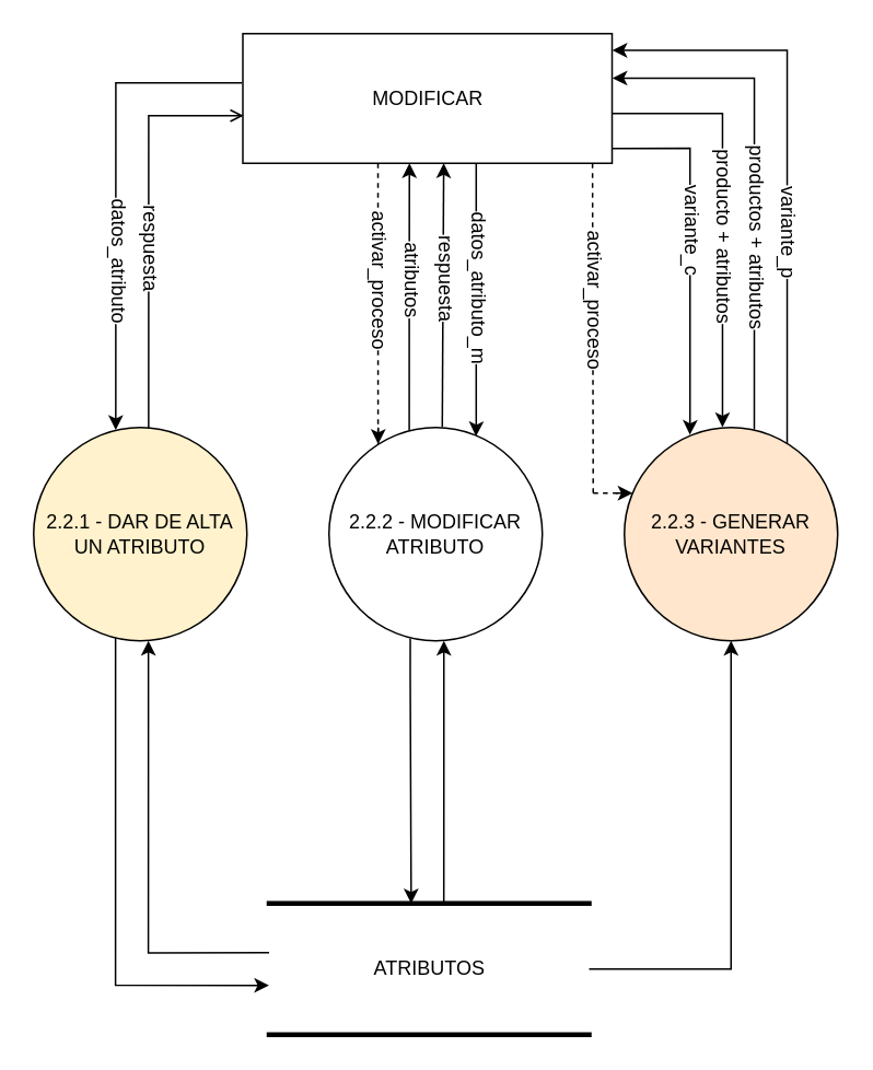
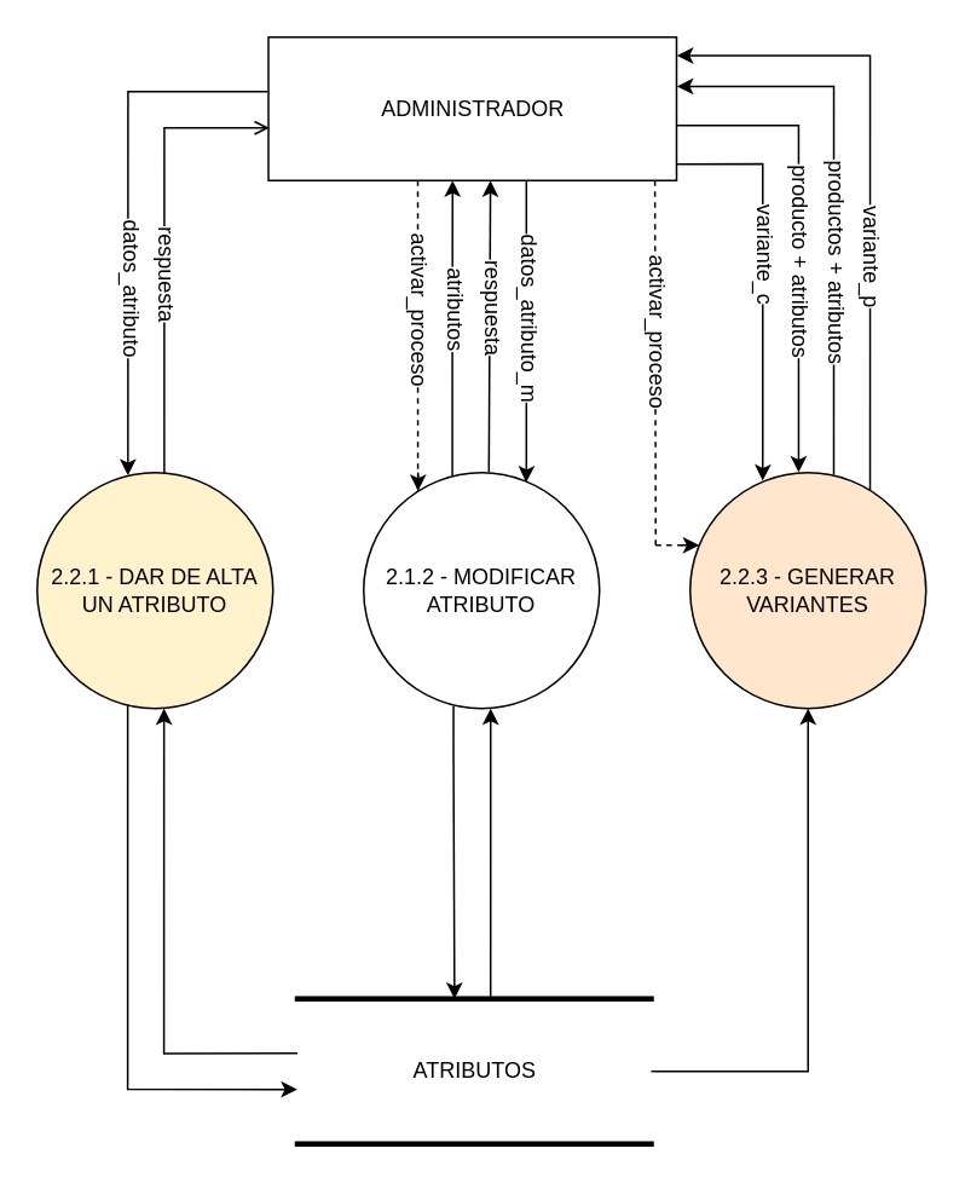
- <mxCell id="25" value="MODIFICAR" style="rounded=0;whiteSpace=wrap;html=1;" parent="1" vertex="1"><mxGeometry x="147.5" y="20" width="225" height="79" as="geometry" /></mxCell>
+ <mxCell id="25" value="ADMINISTRADOR" style="rounded=0;whiteSpace=wrap;html=1;" parent="1" vertex="1"><mxGeometry x="147.5" y="20" width="225" height="79" as="geometry" /></mxCell>
- <mxCell id="7" value="2.2.2 - MODIFICAR ATRIBUTO" style="ellipse;whiteSpace=wrap;html=1;aspect=fixed;" parent="1" vertex="1"><mxGeometry x="200" y="260" width="130" height="130" as="geometry" /></mxCell>
+ <mxCell id="7" value="2.1.2 - MODIFICAR ATRIBUTO" style="ellipse;whiteSpace=wrap;html=1;aspect=fixed;" parent="1" vertex="1"><mxGeometry x="200" y="260" width="130" height="130" as="geometry" /></mxCell>
